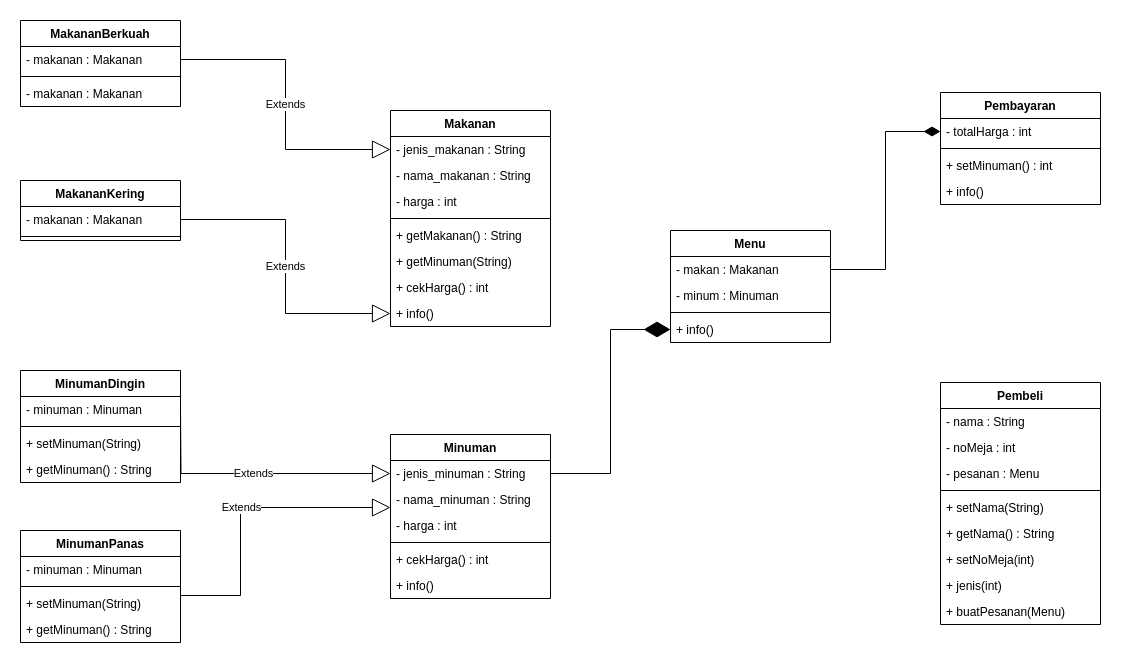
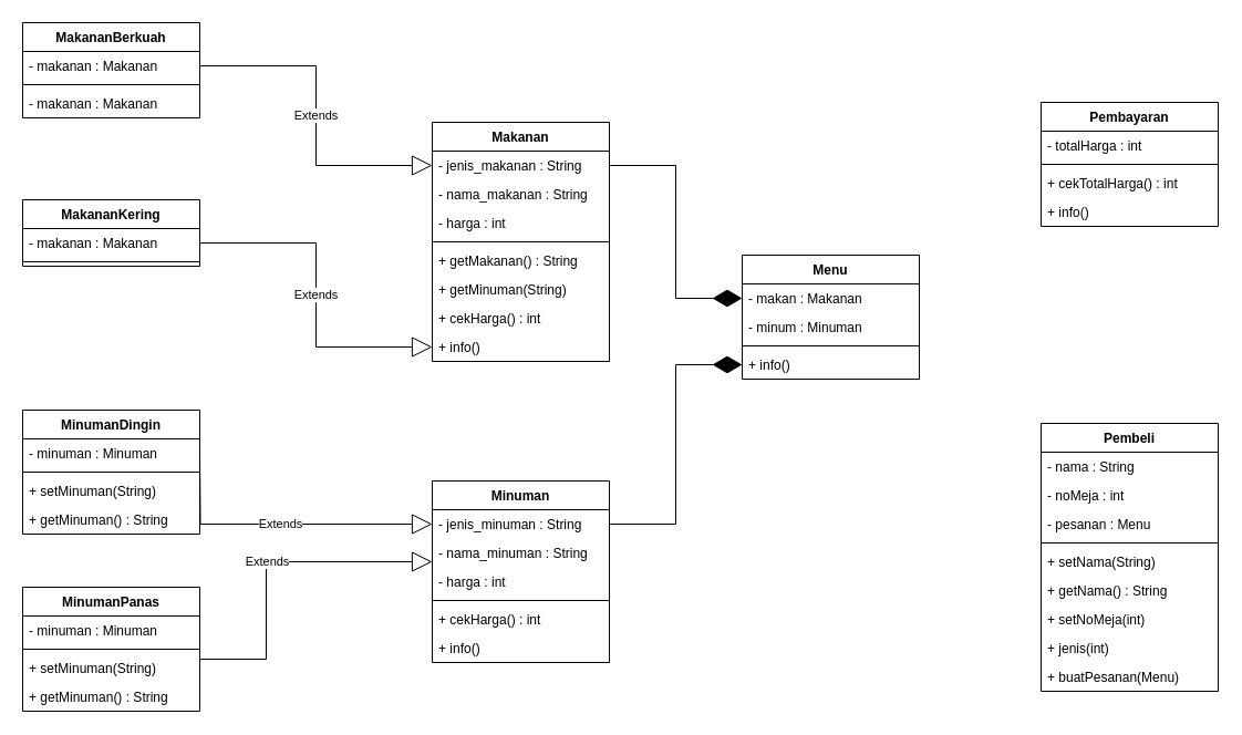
- <mxCell id="58" value="+ setMinuman() : int " style="text;strokeColor=none;fillColor=none;align=left;verticalAlign=top;spacingLeft=4;spacingRight=4;overflow=hidden;rotatable=0;points=[[0,0.5],[1,0.5]];portConstraint=eastwest;" parent="55" vertex="1"><mxGeometry y="60" width="160" height="26" as="geometry" /></mxCell>
+ <mxCell id="58" value="+ cekTotalHarga() : int " style="text;strokeColor=none;fillColor=none;align=left;verticalAlign=top;spacingLeft=4;spacingRight=4;overflow=hidden;rotatable=0;points=[[0,0.5],[1,0.5]];portConstraint=eastwest;" parent="55" vertex="1"><mxGeometry y="60" width="160" height="26" as="geometry" /></mxCell>
+ <mxCell id="43" value="" style="endArrow=diamondThin;endFill=1;endSize=24;html=1;rounded=0;edgeStyle=orthogonalEdgeStyle;exitX=1;exitY=0.5;exitDx=0;exitDy=0;entryX=0;entryY=0.5;entryDx=0;entryDy=0;" parent="1" source="3" target="19" edge="1"><mxGeometry width="160" relative="1" as="geometry"><mxPoint x="300" y="350" as="sourcePoint" /><mxPoint x="460" y="350" as="targetPoint" /></mxGeometry></mxCell>
- <mxCell id="60" value="" style="endArrow=none;html=1;endSize=12;startArrow=diamondThin;startSize=14;startFill=1;edgeStyle=orthogonalEdgeStyle;align=left;verticalAlign=bottom;rounded=0;exitX=0;exitY=0.5;exitDx=0;exitDy=0;entryX=1;entryY=0.5;entryDx=0;entryDy=0;endFill=0;" parent="1" source="56" target="19" edge="1"><mxGeometry x="-1" y="3" relative="1" as="geometry"><mxPoint x="770" y="240" as="sourcePoint" /><mxPoint x="930" y="240" as="targetPoint" /></mxGeometry></mxCell>
